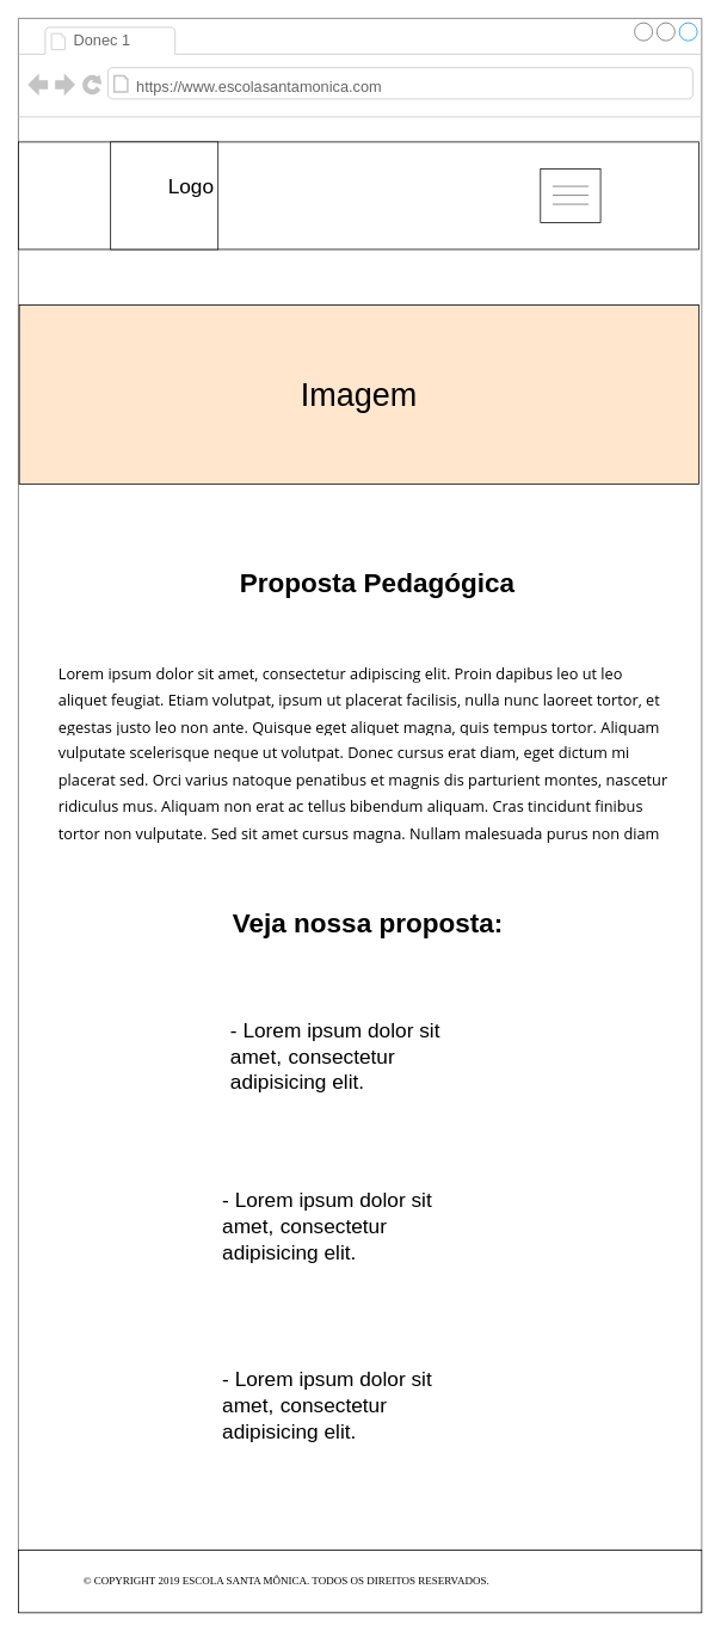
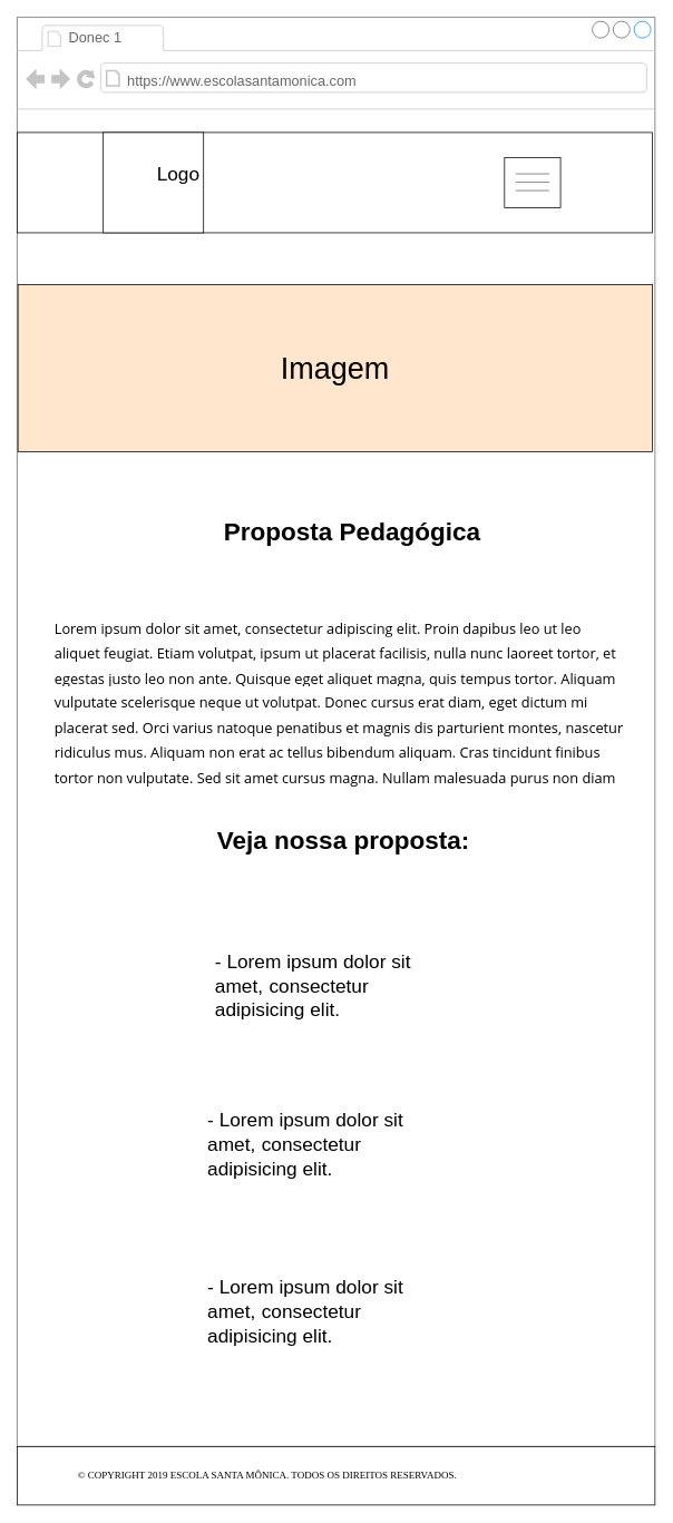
- <mxCell id="7" value="&lt;font size=&quot;1&quot;&gt;&lt;b style=&quot;font-size: 30px&quot;&gt;Proposta Pedagógica&lt;/b&gt;&lt;/font&gt;" style="text;html=1;strokeColor=none;fillColor=none;align=center;verticalAlign=middle;whiteSpace=wrap;rounded=0;" parent="2" vertex="1"><mxGeometry x="241" y="620" width="320" height="20" as="geometry" /></mxCell>
+ <mxCell id="7" value="&lt;font size=&quot;1&quot;&gt;&lt;b style=&quot;font-size: 30px&quot;&gt;Proposta Pedagógica&lt;/b&gt;&lt;/font&gt;" style="text;html=1;strokeColor=none;fillColor=none;align=center;verticalAlign=middle;whiteSpace=wrap;rounded=0;" parent="2" vertex="1"><mxGeometry x="241" y="605" width="320" height="20" as="geometry" /></mxCell>
- <mxCell id="10" value="&lt;font size=&quot;1&quot;&gt;&lt;b style=&quot;font-size: 30px&quot;&gt;Veja nossa proposta:&lt;/b&gt;&lt;/font&gt;" style="text;html=1;strokeColor=none;fillColor=none;align=center;verticalAlign=middle;whiteSpace=wrap;rounded=0;" parent="2" vertex="1"><mxGeometry x="230" y="1000" width="321" height="20" as="geometry" /></mxCell>
+ <mxCell id="10" value="&lt;font size=&quot;1&quot;&gt;&lt;b style=&quot;font-size: 30px&quot;&gt;Veja nossa proposta:&lt;/b&gt;&lt;/font&gt;" style="text;html=1;strokeColor=none;fillColor=none;align=center;verticalAlign=middle;whiteSpace=wrap;rounded=0;" parent="2" vertex="1"><mxGeometry x="230" y="975" width="321" height="20" as="geometry" /></mxCell>
